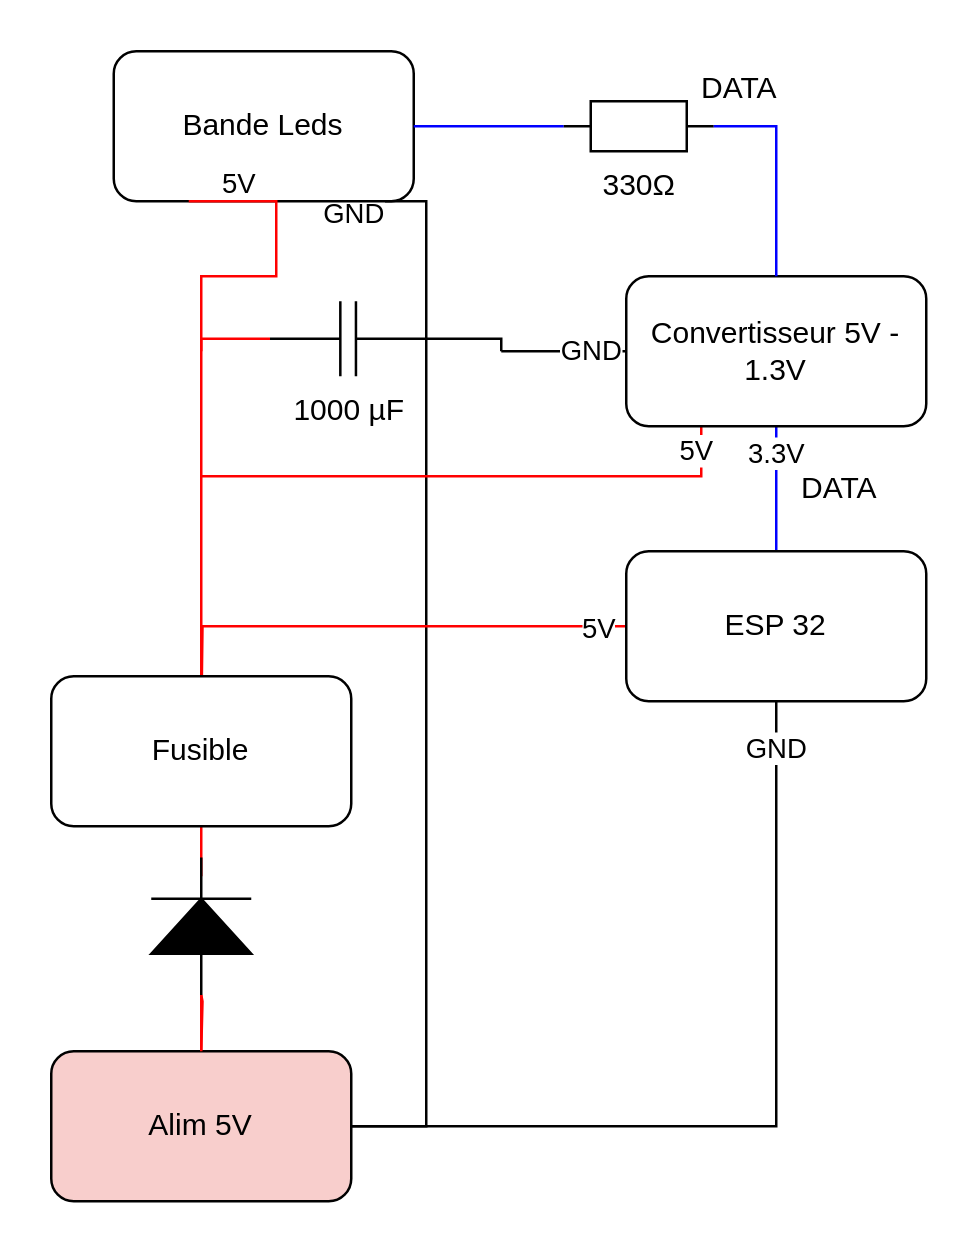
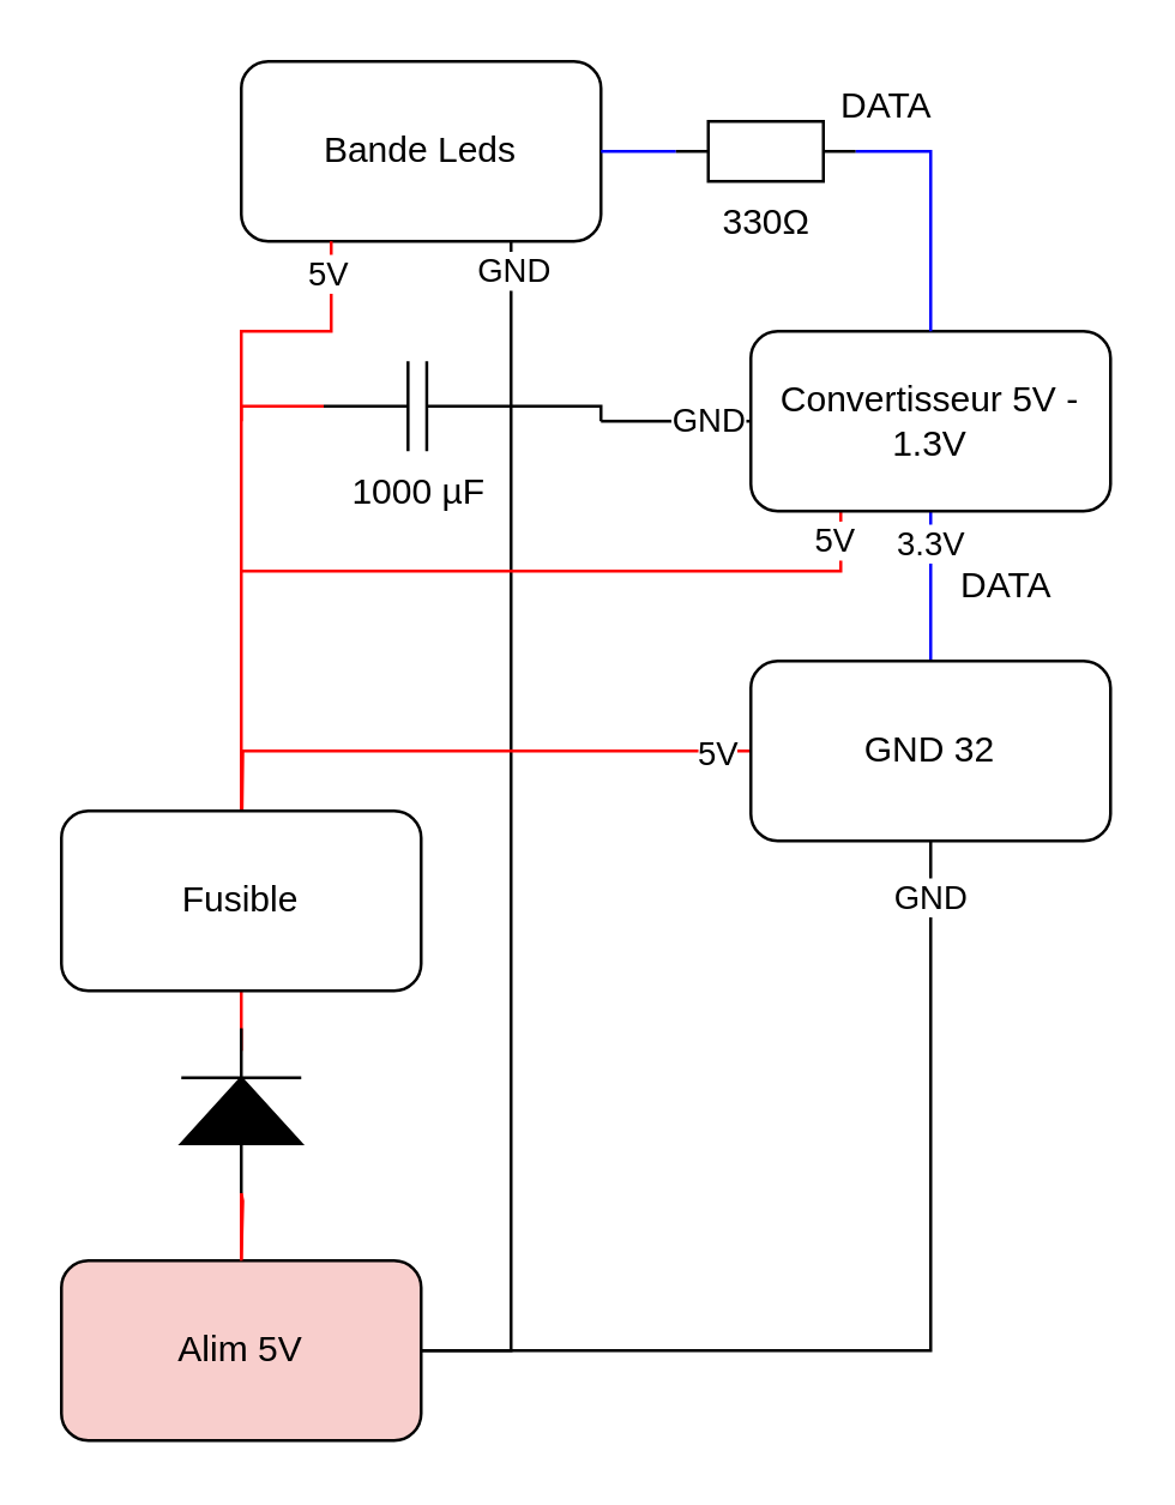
- <mxCell id="8" value="Bande Leds" style="rounded=1;whiteSpace=wrap;html=1;" parent="1" vertex="1"><mxGeometry x="45" y="20" width="120" height="60" as="geometry" /></mxCell>
+ <mxCell id="8" value="Bande Leds" style="rounded=1;whiteSpace=wrap;html=1;" parent="1" vertex="1"><mxGeometry x="80" y="20" width="120" height="60" as="geometry" /></mxCell>
- <mxCell id="14" value="ESP 32" style="rounded=1;whiteSpace=wrap;html=1;" parent="1" vertex="1"><mxGeometry x="250" y="220" width="120" height="60" as="geometry" /></mxCell>
+ <mxCell id="14" value="GND 32" style="rounded=1;whiteSpace=wrap;html=1;" parent="1" vertex="1"><mxGeometry x="250" y="220" width="120" height="60" as="geometry" /></mxCell>
